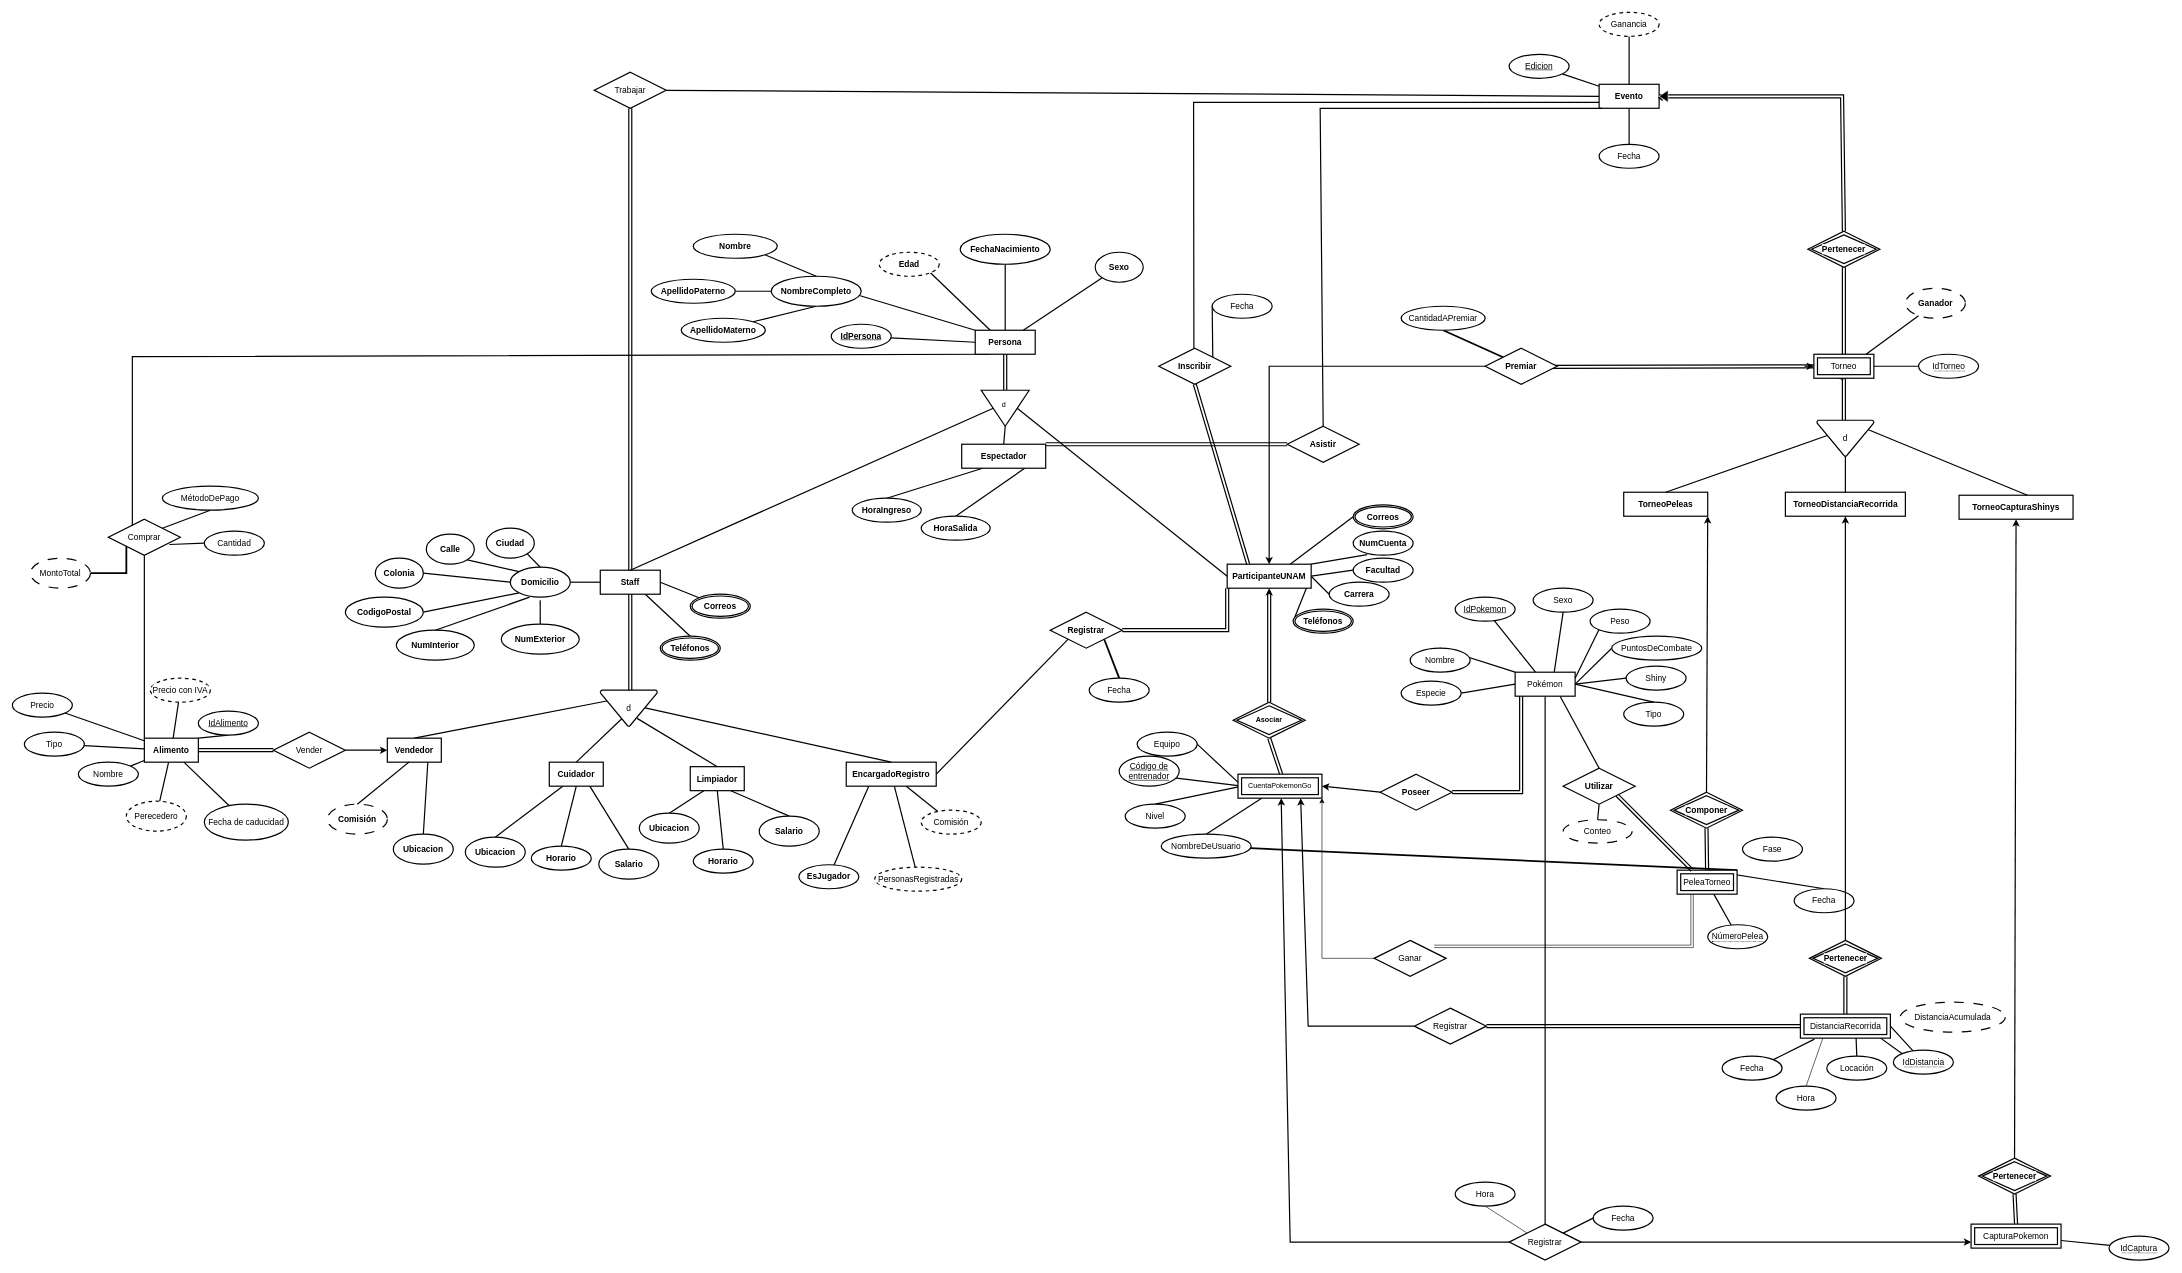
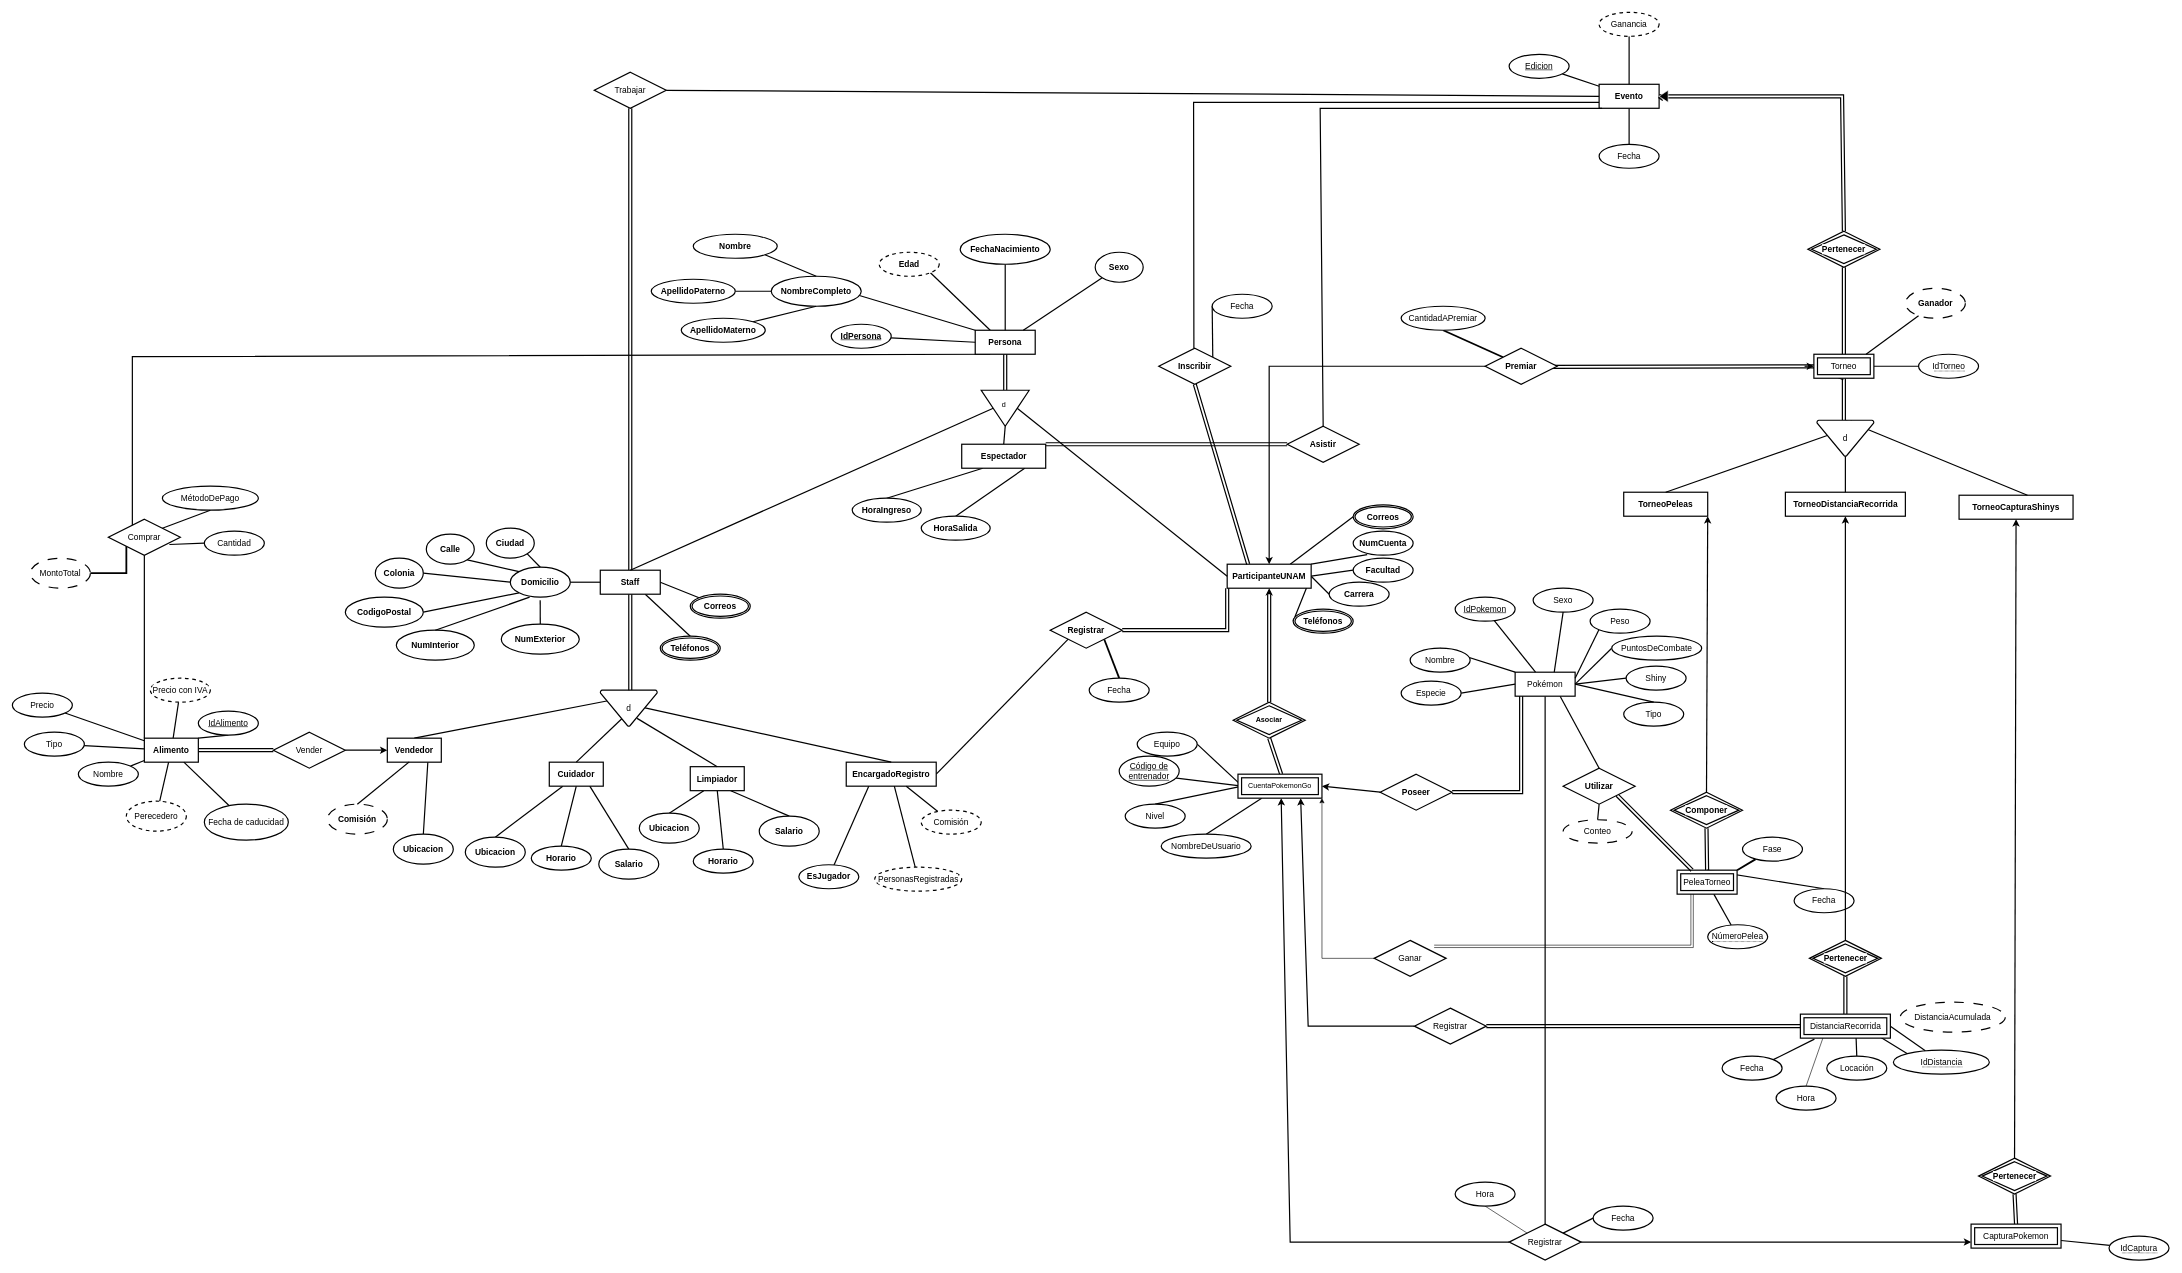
- <mxCell id="143" style="rounded=0;orthogonalLoop=1;jettySize=auto;html=1;exitX=1;exitY=0;exitDx=0;exitDy=0;endArrow=none;endFill=0;strokeWidth=3;" edge="1" parent="1" source="144" target="136"><mxGeometry relative="1" as="geometry" /></mxCell>
+ <mxCell id="143" style="rounded=0;orthogonalLoop=1;jettySize=auto;html=1;exitX=1;exitY=0;exitDx=0;exitDy=0;endArrow=none;endFill=0;strokeWidth=3;" edge="1" parent="1" source="144" target="234"><mxGeometry relative="1" as="geometry" /></mxCell>
- <mxCell id="159" value="&lt;span style=&quot;border-bottom: 1px dotted&quot;&gt;IdDistancia&lt;/span&gt;" style="ellipse;whiteSpace=wrap;html=1;align=center;fontFamily=Helvetica;fontSize=14;labelBackgroundColor=default;strokeWidth=2;" vertex="1" parent="1"><mxGeometry x="3155.5" y="1750" width="100" height="40" as="geometry" /></mxCell>
+ <mxCell id="159" value="&lt;span style=&quot;border-bottom: 1px dotted&quot;&gt;IdDistancia&lt;/span&gt;" style="ellipse;whiteSpace=wrap;html=1;align=center;fontFamily=Helvetica;fontSize=14;labelBackgroundColor=default;strokeWidth=2;" vertex="1" parent="1"><mxGeometry x="3155.5" y="1750" width="160" height="40" as="geometry" /></mxCell>
